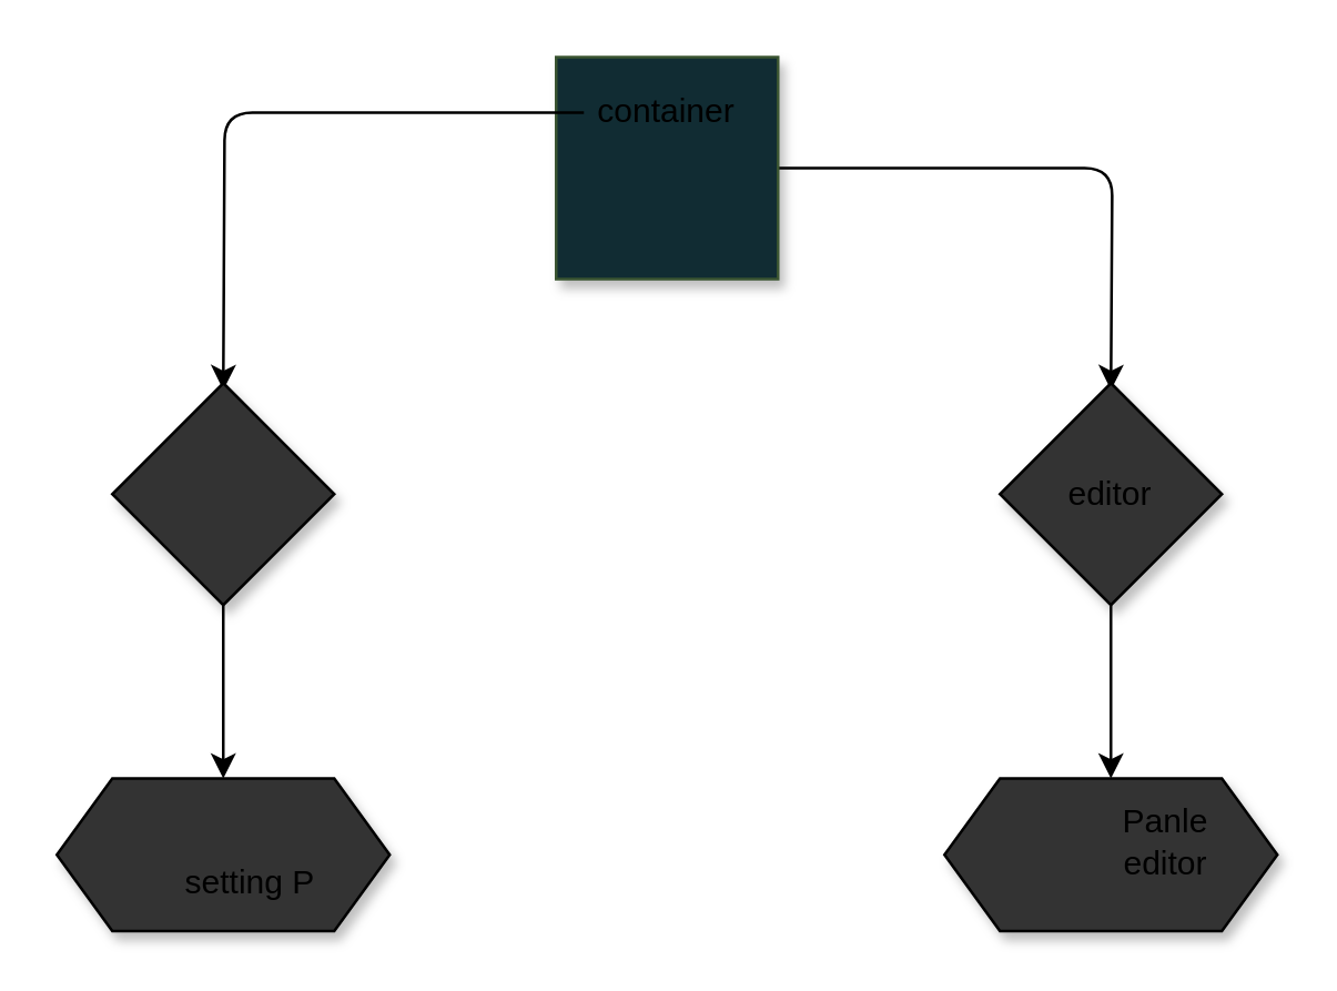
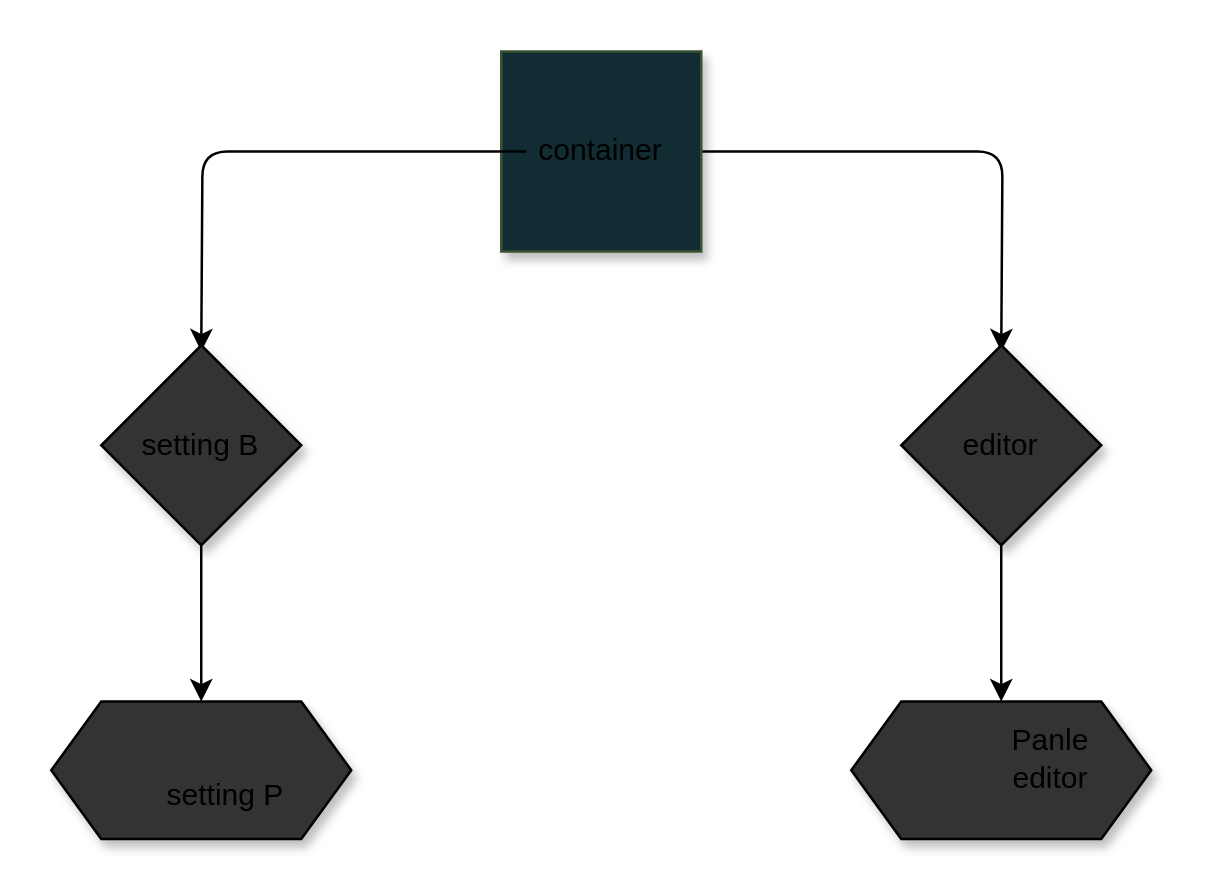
- <mxCell id="5" value="container" style="text;strokeColor=none;align=center;fillColor=none;html=1;verticalAlign=middle;whiteSpace=wrap;rounded=0;shadow=1;" vertex="1" parent="1"><mxGeometry x="210" y="25" width="60" height="30" as="geometry" /></mxCell>
+ <mxCell id="5" value="container" style="text;strokeColor=none;align=center;fillColor=none;html=1;verticalAlign=middle;whiteSpace=wrap;rounded=0;shadow=1;" vertex="1" parent="1"><mxGeometry x="210" y="45" width="60" height="30" as="geometry" /></mxCell>
+ <mxCell id="13" value="setting B" style="text;strokeColor=none;align=center;fillColor=none;html=1;verticalAlign=middle;whiteSpace=wrap;rounded=0;shadow=1;" vertex="1" parent="1"><mxGeometry x="50" y="162.5" width="60" height="30" as="geometry" /></mxCell>
